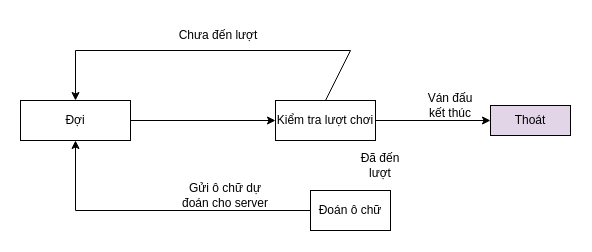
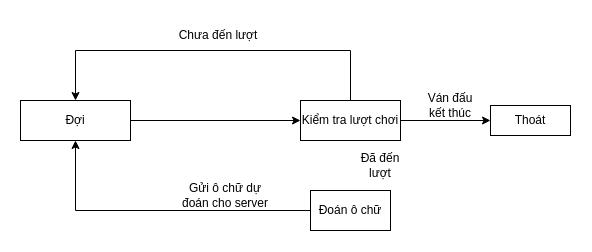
- <mxCell id="3" value="Kiểm tra lượt chơi" style="rounded=0;whiteSpace=wrap;html=1;" parent="1" vertex="1"><mxGeometry x="275" y="100" width="100" height="40" as="geometry" /></mxCell>
+ <mxCell id="3" value="Kiểm tra lượt chơi" style="rounded=0;whiteSpace=wrap;html=1;" parent="1" vertex="1"><mxGeometry x="300" y="100" width="100" height="40" as="geometry" /></mxCell>
- <mxCell id="6" value="Thoát" style="rounded=0;whiteSpace=wrap;html=1;fillColor=#e1d5e7;" parent="1" vertex="1"><mxGeometry x="490" y="105" width="80" height="30" as="geometry" /></mxCell>
+ <mxCell id="6" value="Thoát" style="rounded=0;whiteSpace=wrap;html=1;" parent="1" vertex="1"><mxGeometry x="490" y="105" width="80" height="30" as="geometry" /></mxCell>
